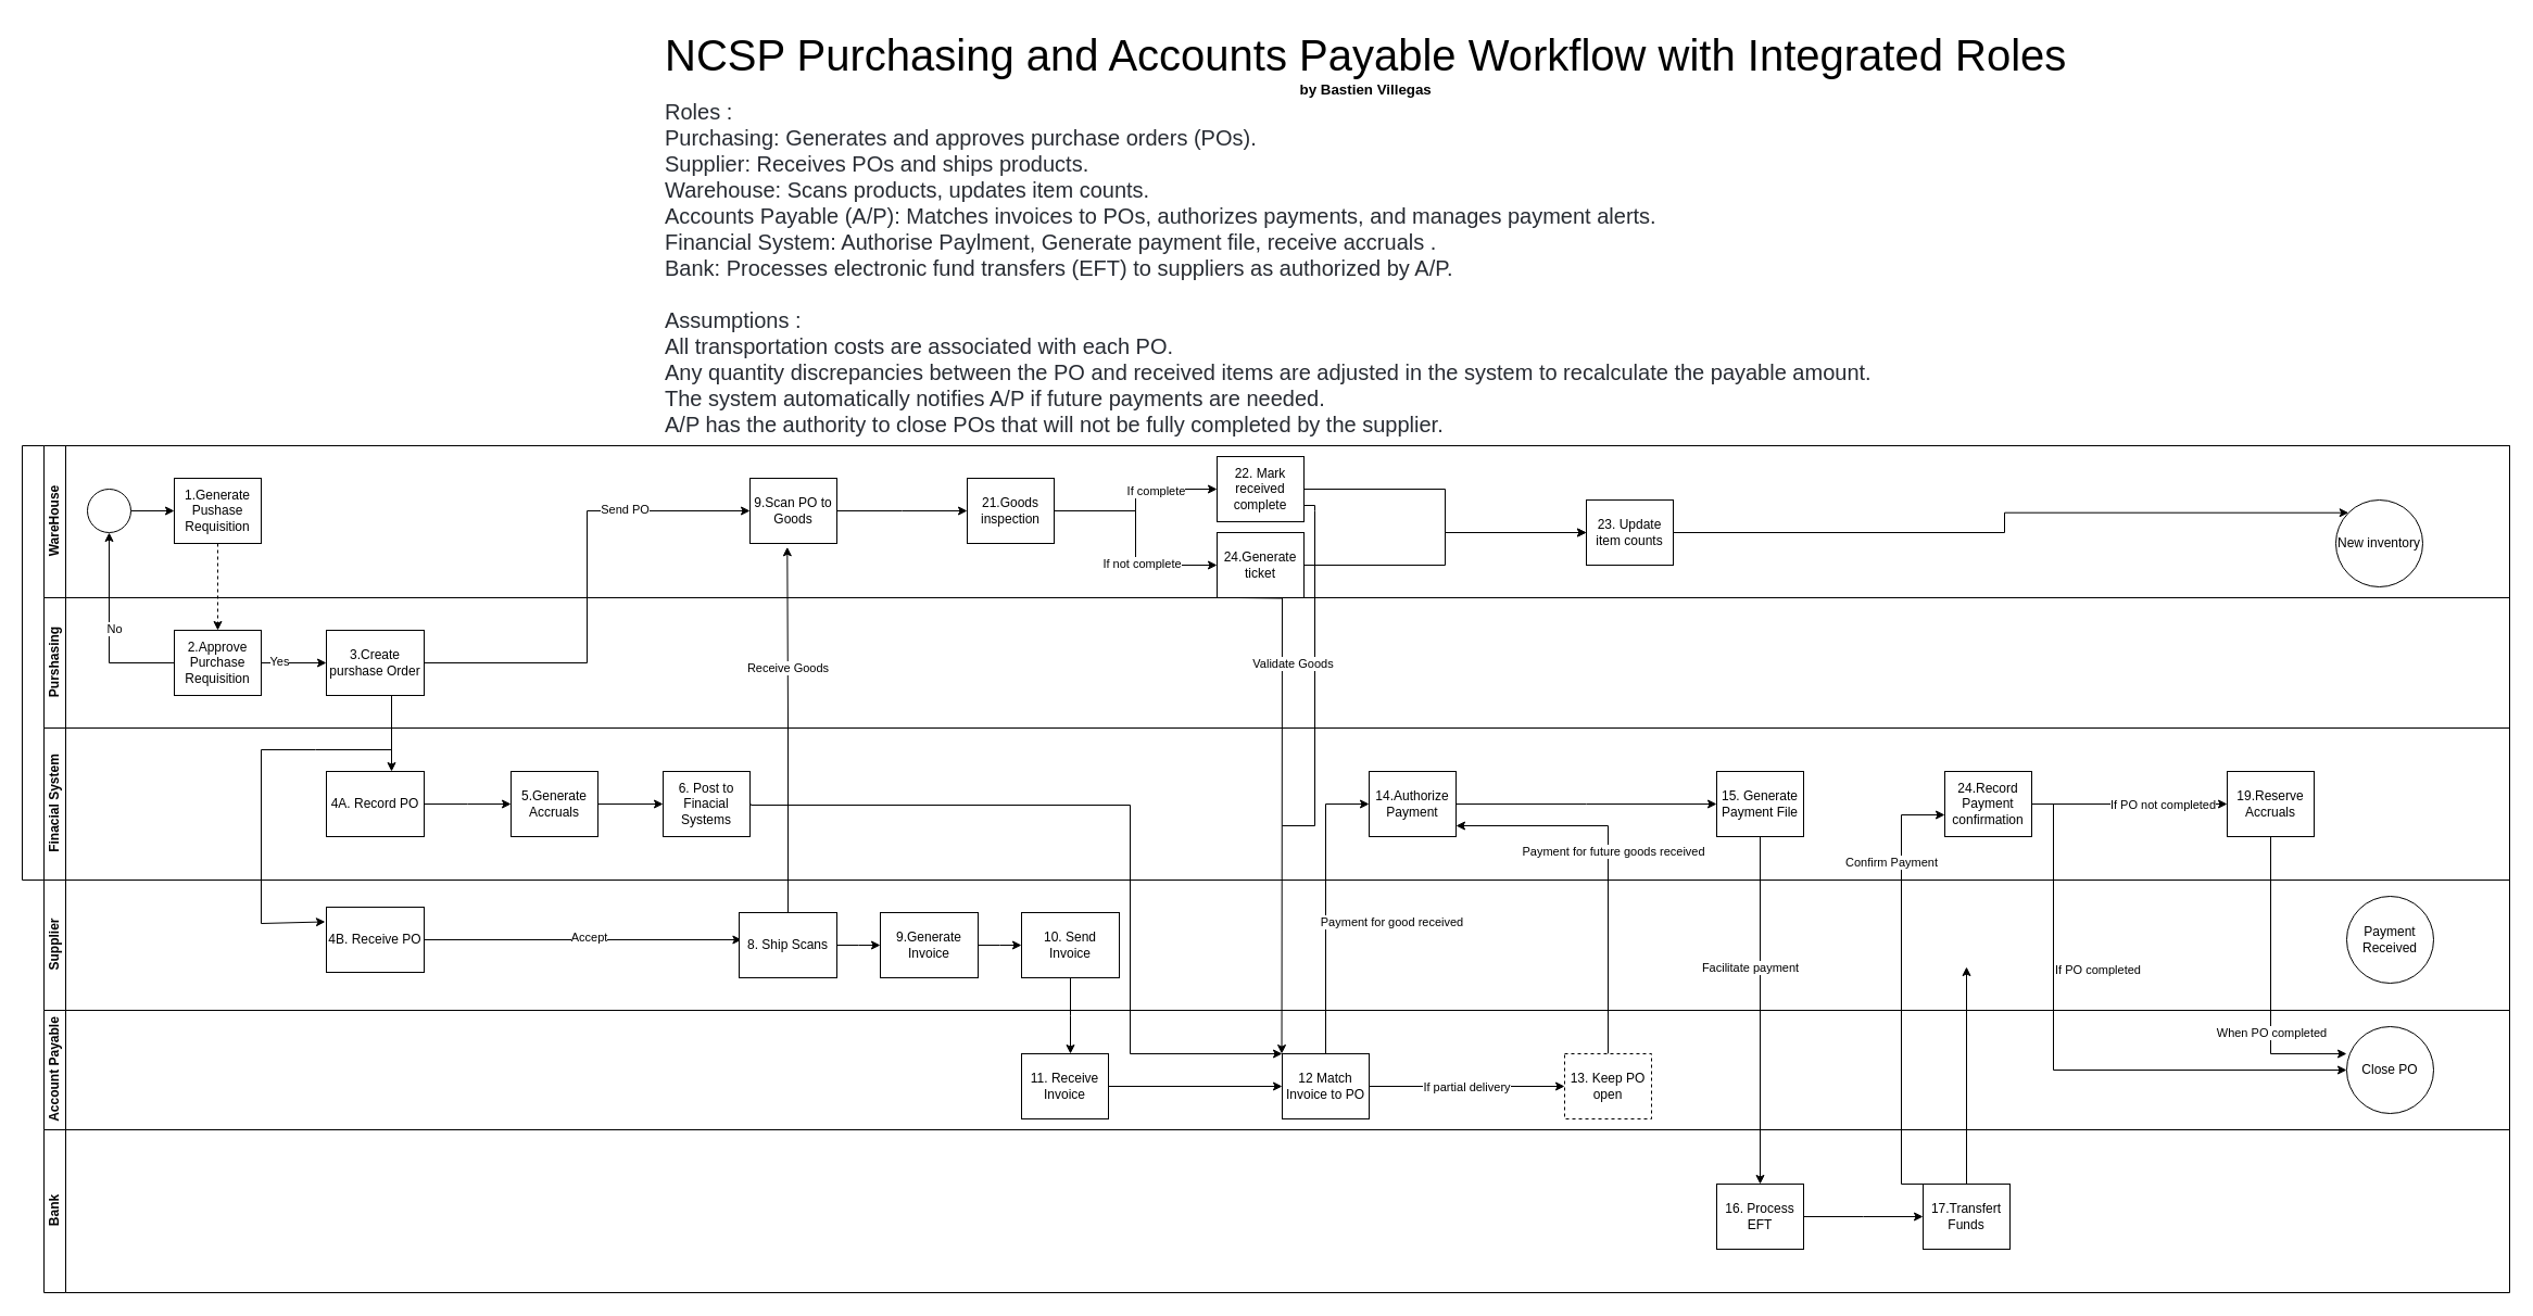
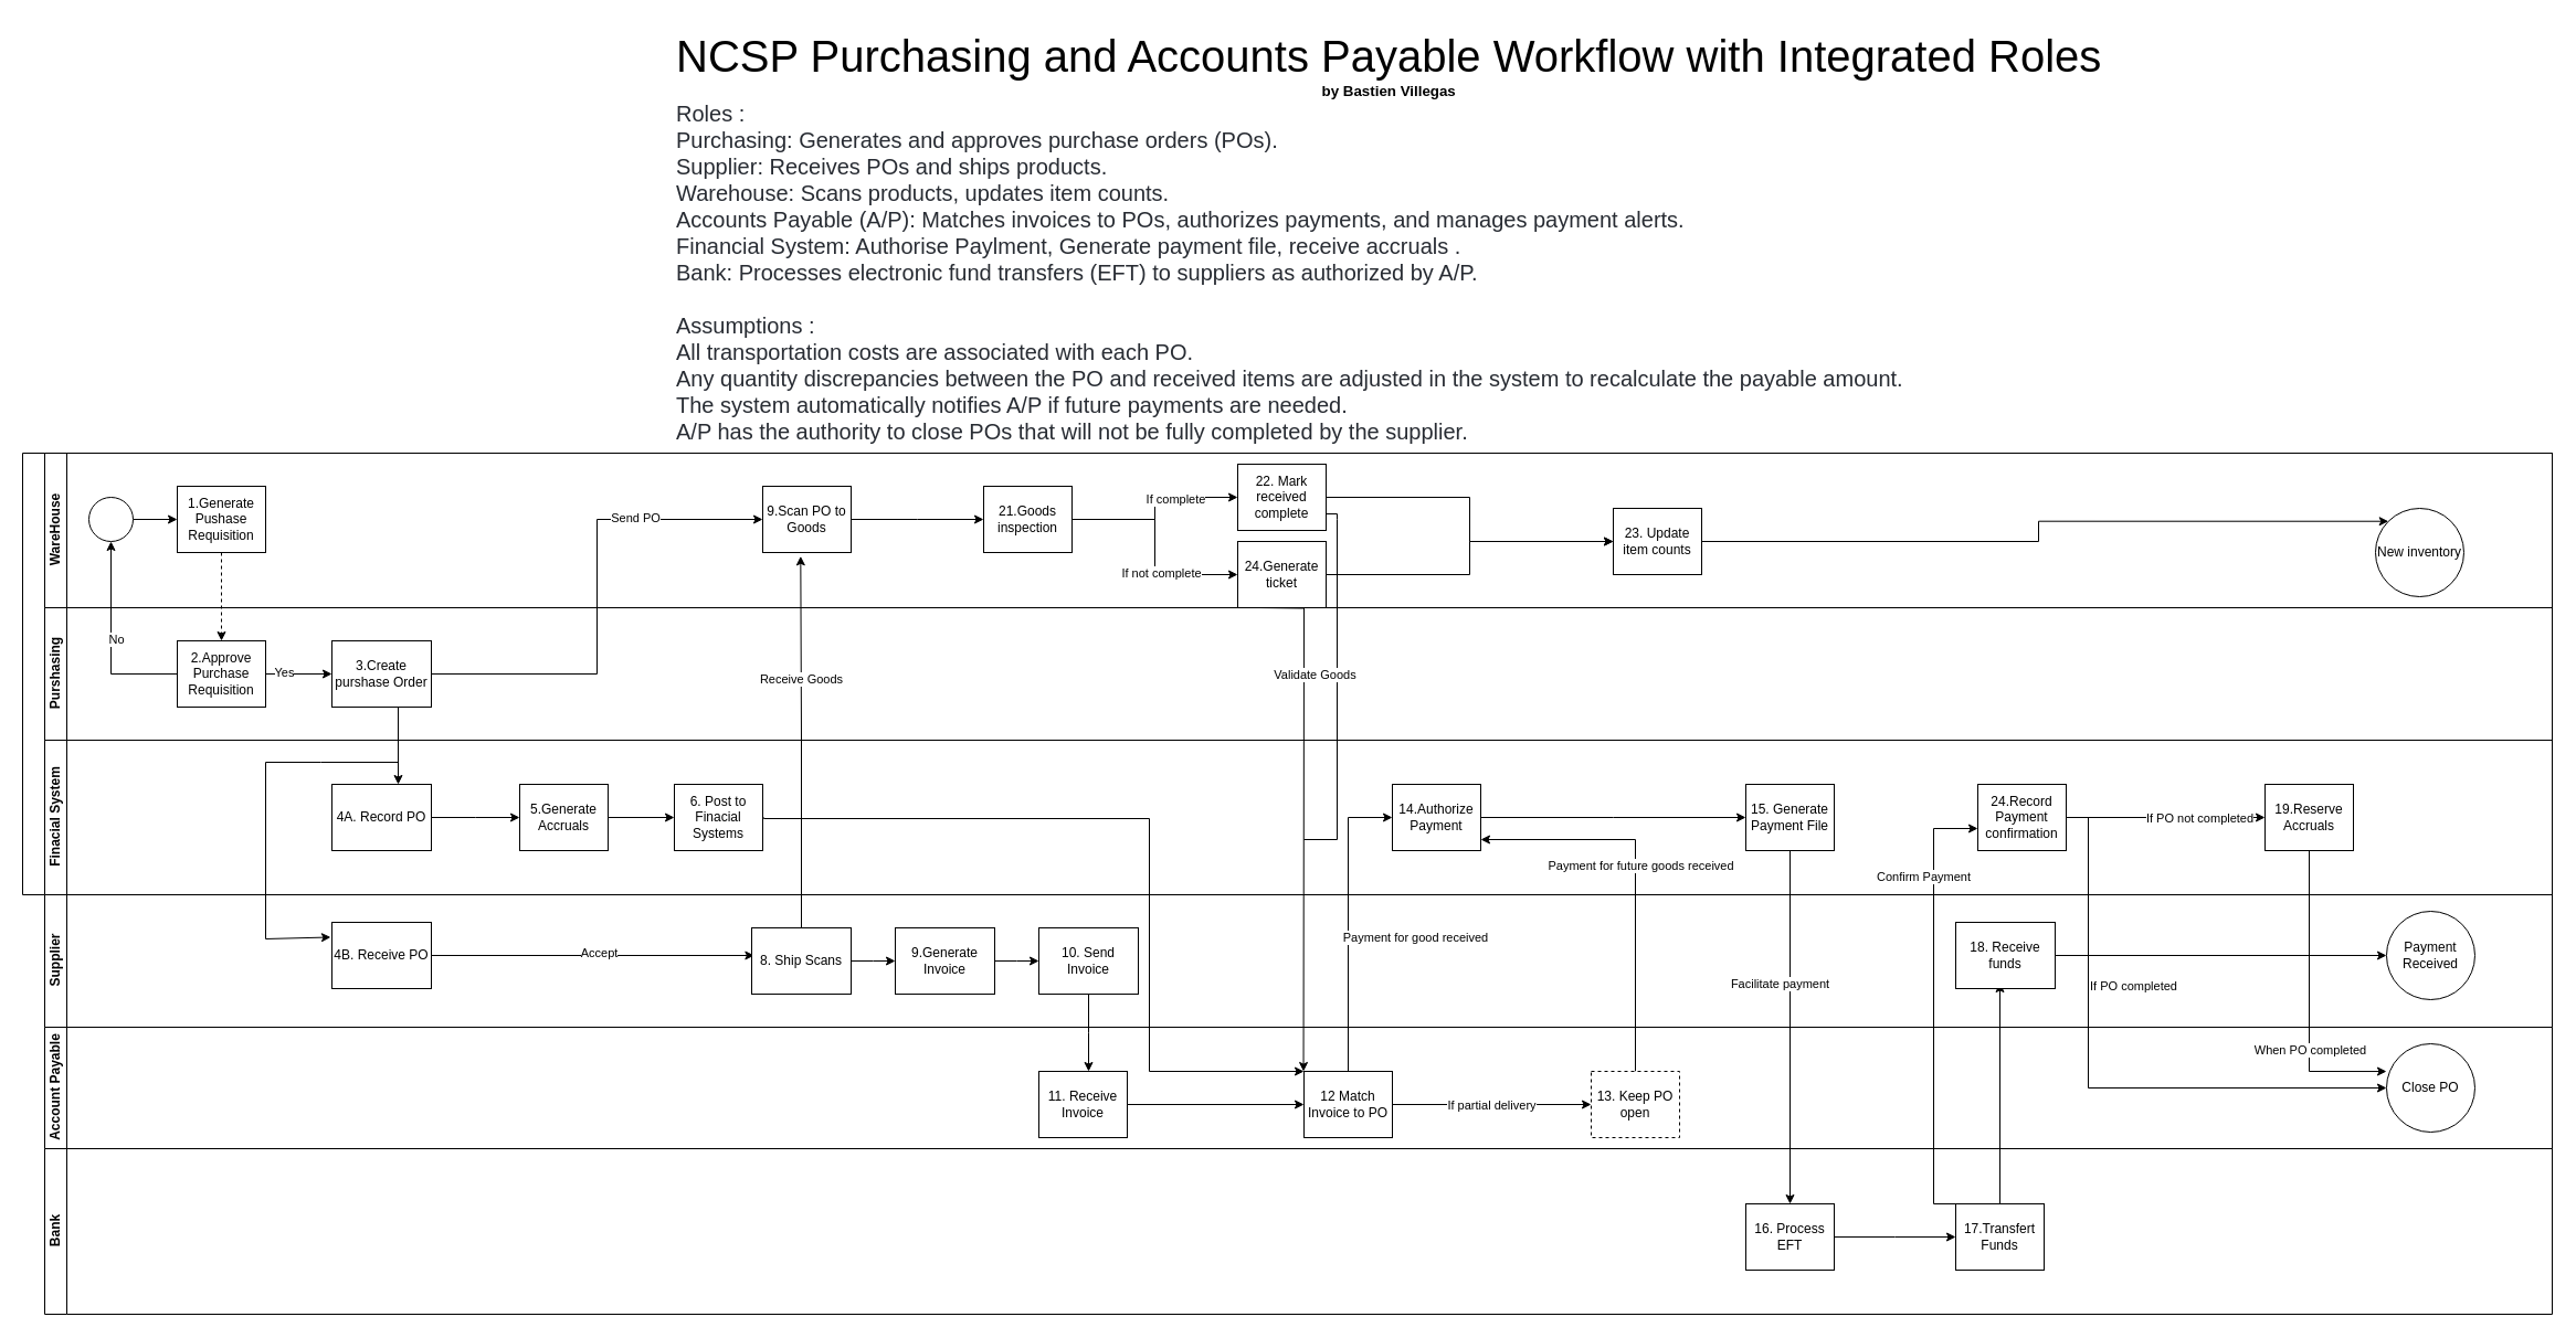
+ <mxCell id="72" value="18. Receive funds" style="whiteSpace=wrap;html=1;fontColor=#000000;rounded=0;" parent="61" vertex="1"><mxGeometry x="1730" y="25" width="90" height="60" as="geometry" /></mxCell>
+ <mxCell id="71" style="edgeStyle=orthogonalEdgeStyle;rounded=0;orthogonalLoop=1;jettySize=auto;html=1;entryX=0;entryY=0.5;entryDx=0;entryDy=0;" parent="61" source="72" edge="1" target="73"><mxGeometry relative="1" as="geometry"><mxPoint x="2090" y="55.0" as="targetPoint" /></mxGeometry></mxCell>
